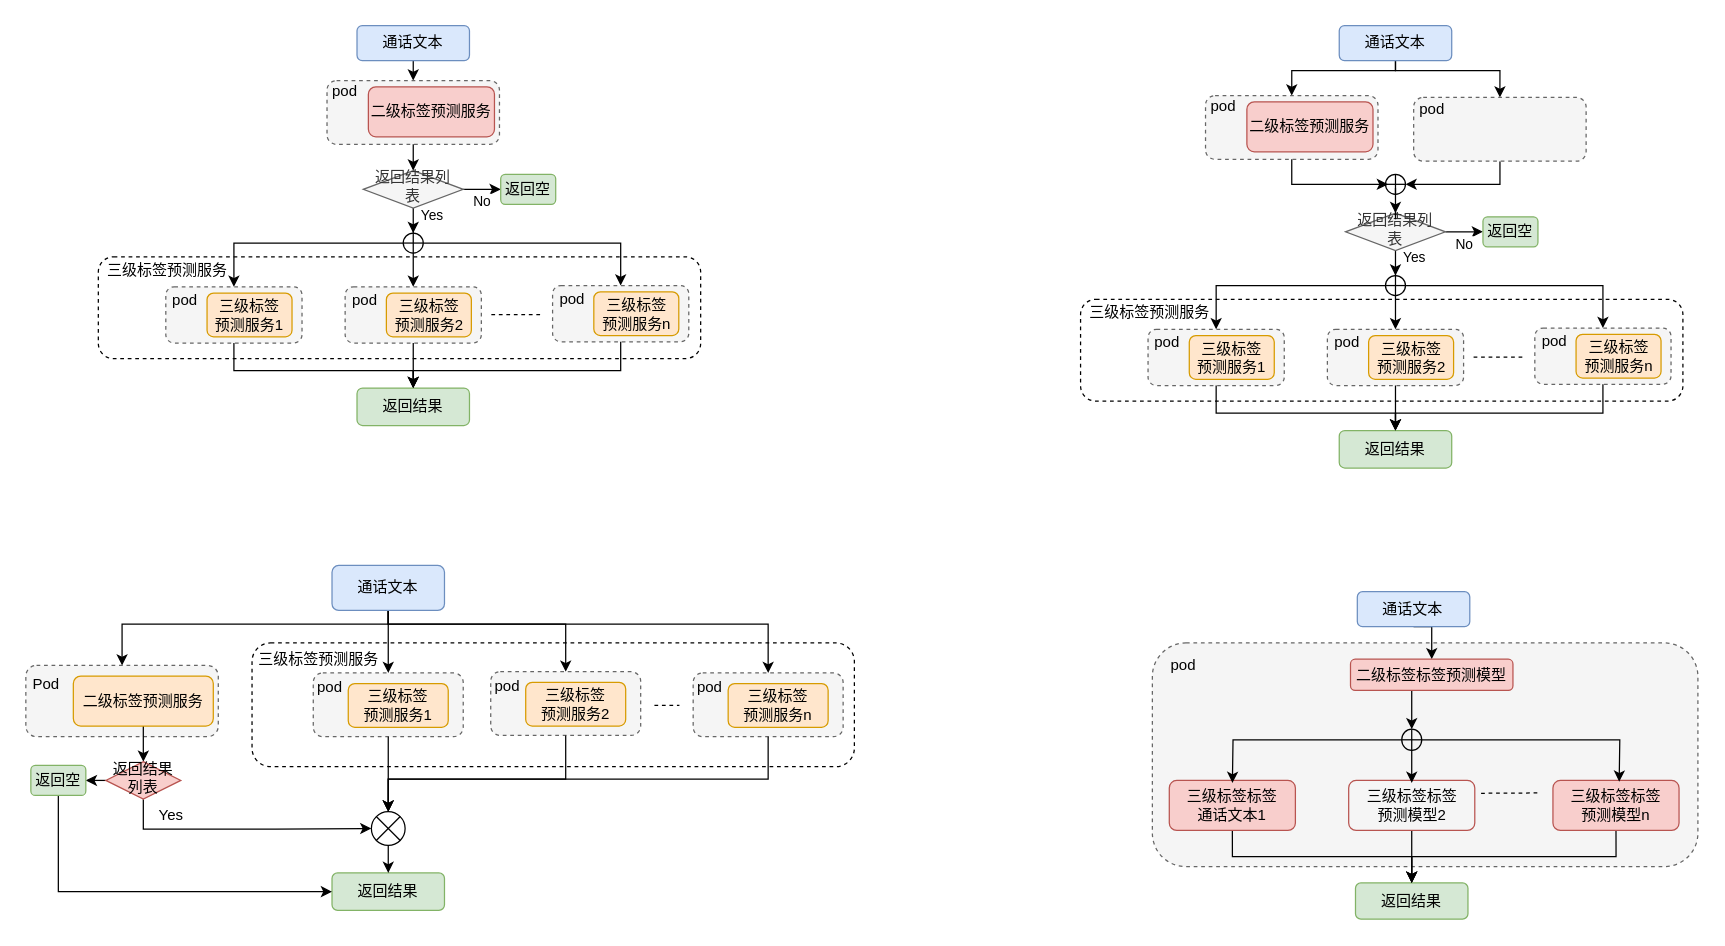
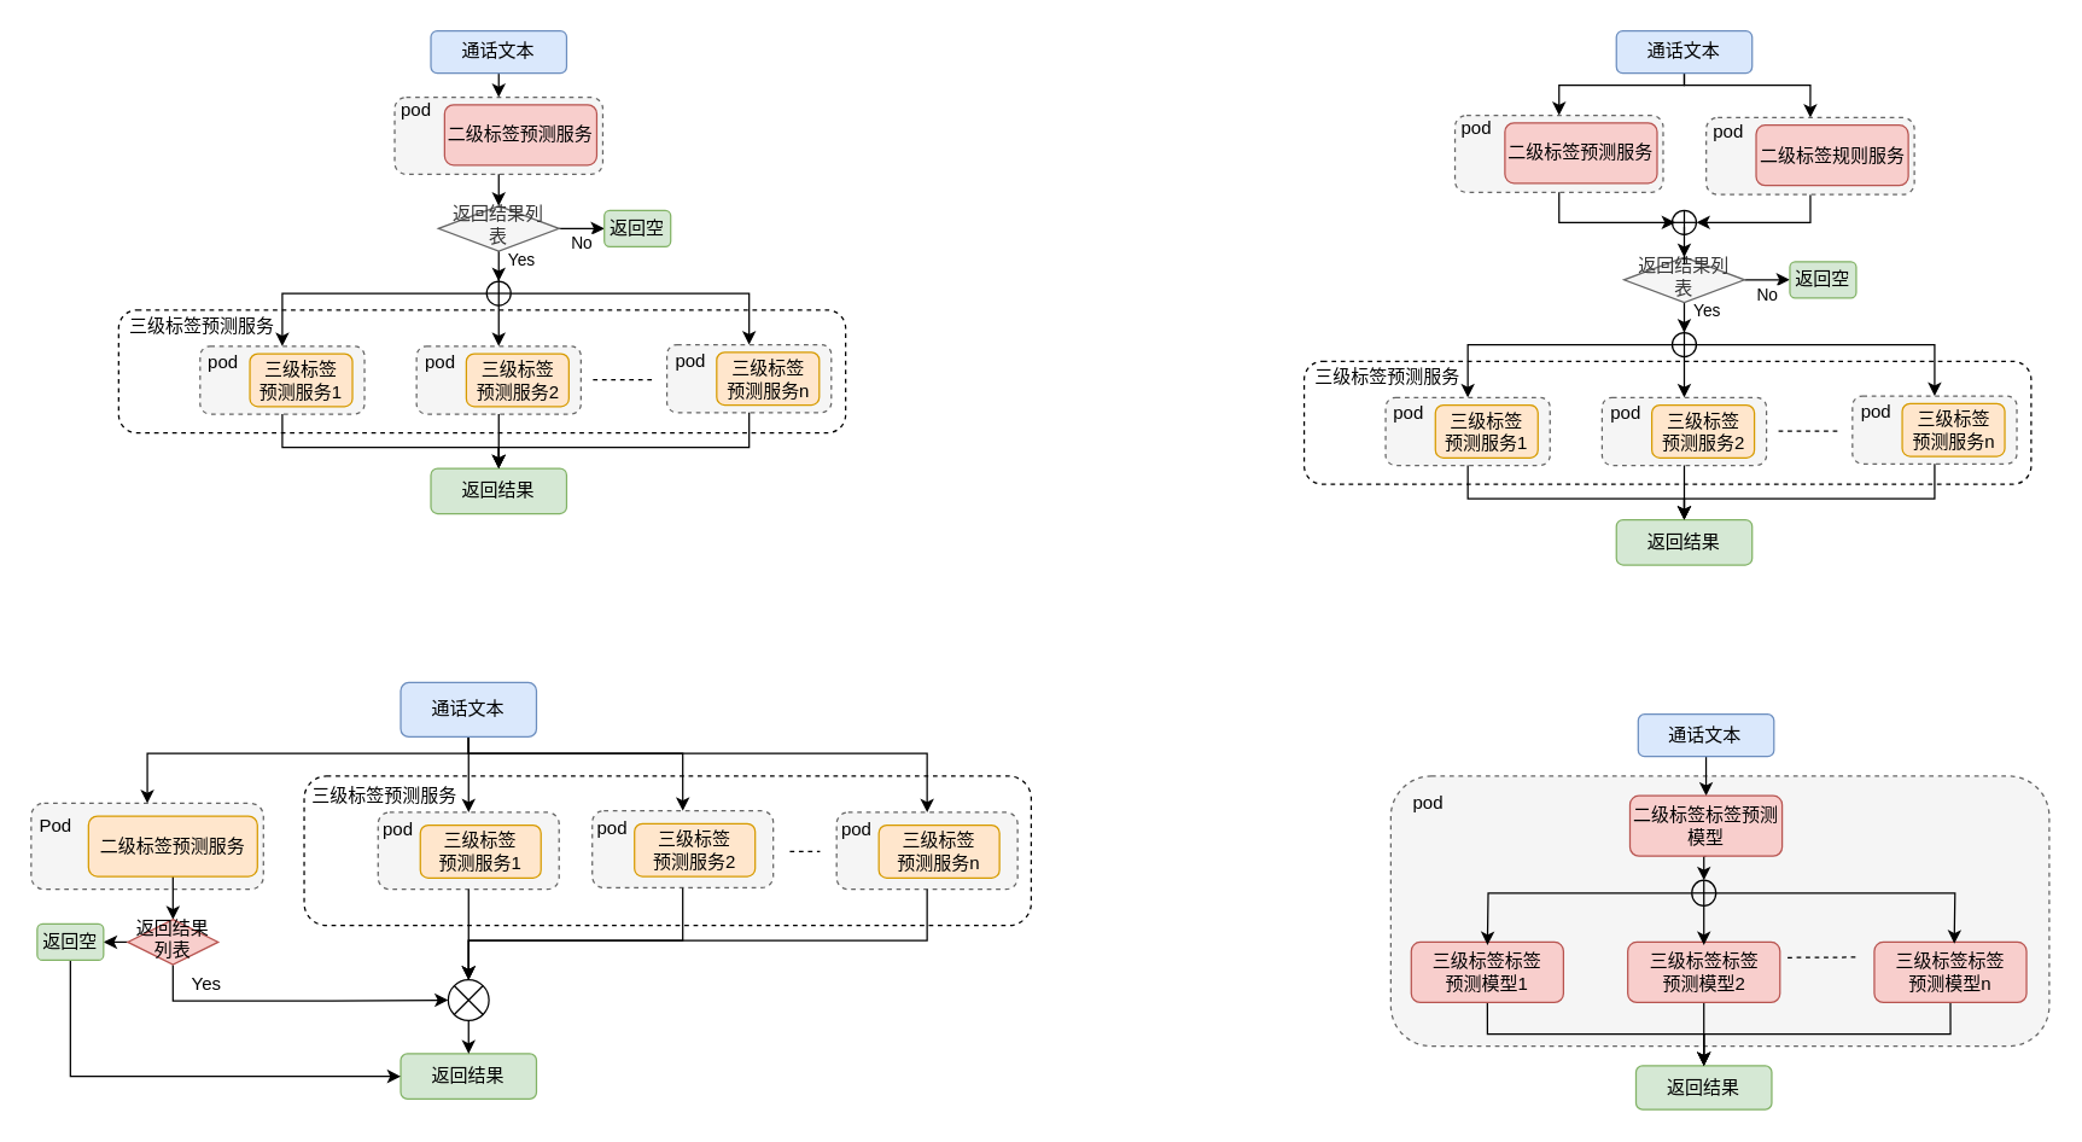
+ <mxCell id="116" value="二级标签规则服务" style="rounded=1;whiteSpace=wrap;html=1;fillColor=#f8cecc;strokeColor=#b85450;" parent="1" vertex="1"><mxGeometry x="1163.64" y="82.5" width="100.91" height="40" as="geometry" /></mxCell>
- <mxCell id="125" value="二级标签标签预测模型" style="rounded=1;whiteSpace=wrap;html=1;fillColor=#f8cecc;strokeColor=#b85450;" vertex="1" parent="1"><mxGeometry x="1080" y="527" width="130" height="25" as="geometry" /></mxCell>
+ <mxCell id="125" value="二级标签标签预测模型" style="rounded=1;whiteSpace=wrap;html=1;fillColor=#f8cecc;strokeColor=#b85450;" vertex="1" parent="1"><mxGeometry x="1080" y="527" width="100.91" height="40" as="geometry" /></mxCell>
- <mxCell id="128" value="三级标签标签&lt;br&gt;通话文本1" style="rounded=1;whiteSpace=wrap;html=1;fillColor=#f8cecc;strokeColor=#b85450;" vertex="1" parent="1"><mxGeometry x="935" y="624" width="100.91" height="40" as="geometry" /></mxCell>
+ <mxCell id="128" value="三级标签标签&lt;br&gt;预测模型1" style="rounded=1;whiteSpace=wrap;html=1;fillColor=#f8cecc;strokeColor=#b85450;" vertex="1" parent="1"><mxGeometry x="935" y="624" width="100.91" height="40" as="geometry" /></mxCell>
- <mxCell id="130" value="三级标签标签&lt;br&gt;预测模型2" style="rounded=1;whiteSpace=wrap;html=1;fillColor=#f5f5f5;strokeColor=#b85450;" vertex="1" parent="1"><mxGeometry x="1078.55" y="624" width="100.91" height="40" as="geometry" /></mxCell>
+ <mxCell id="130" value="三级标签标签&lt;br&gt;预测模型2" style="rounded=1;whiteSpace=wrap;html=1;fillColor=#f8cecc;strokeColor=#b85450;" vertex="1" parent="1"><mxGeometry x="1078.55" y="624" width="100.91" height="40" as="geometry" /></mxCell>
